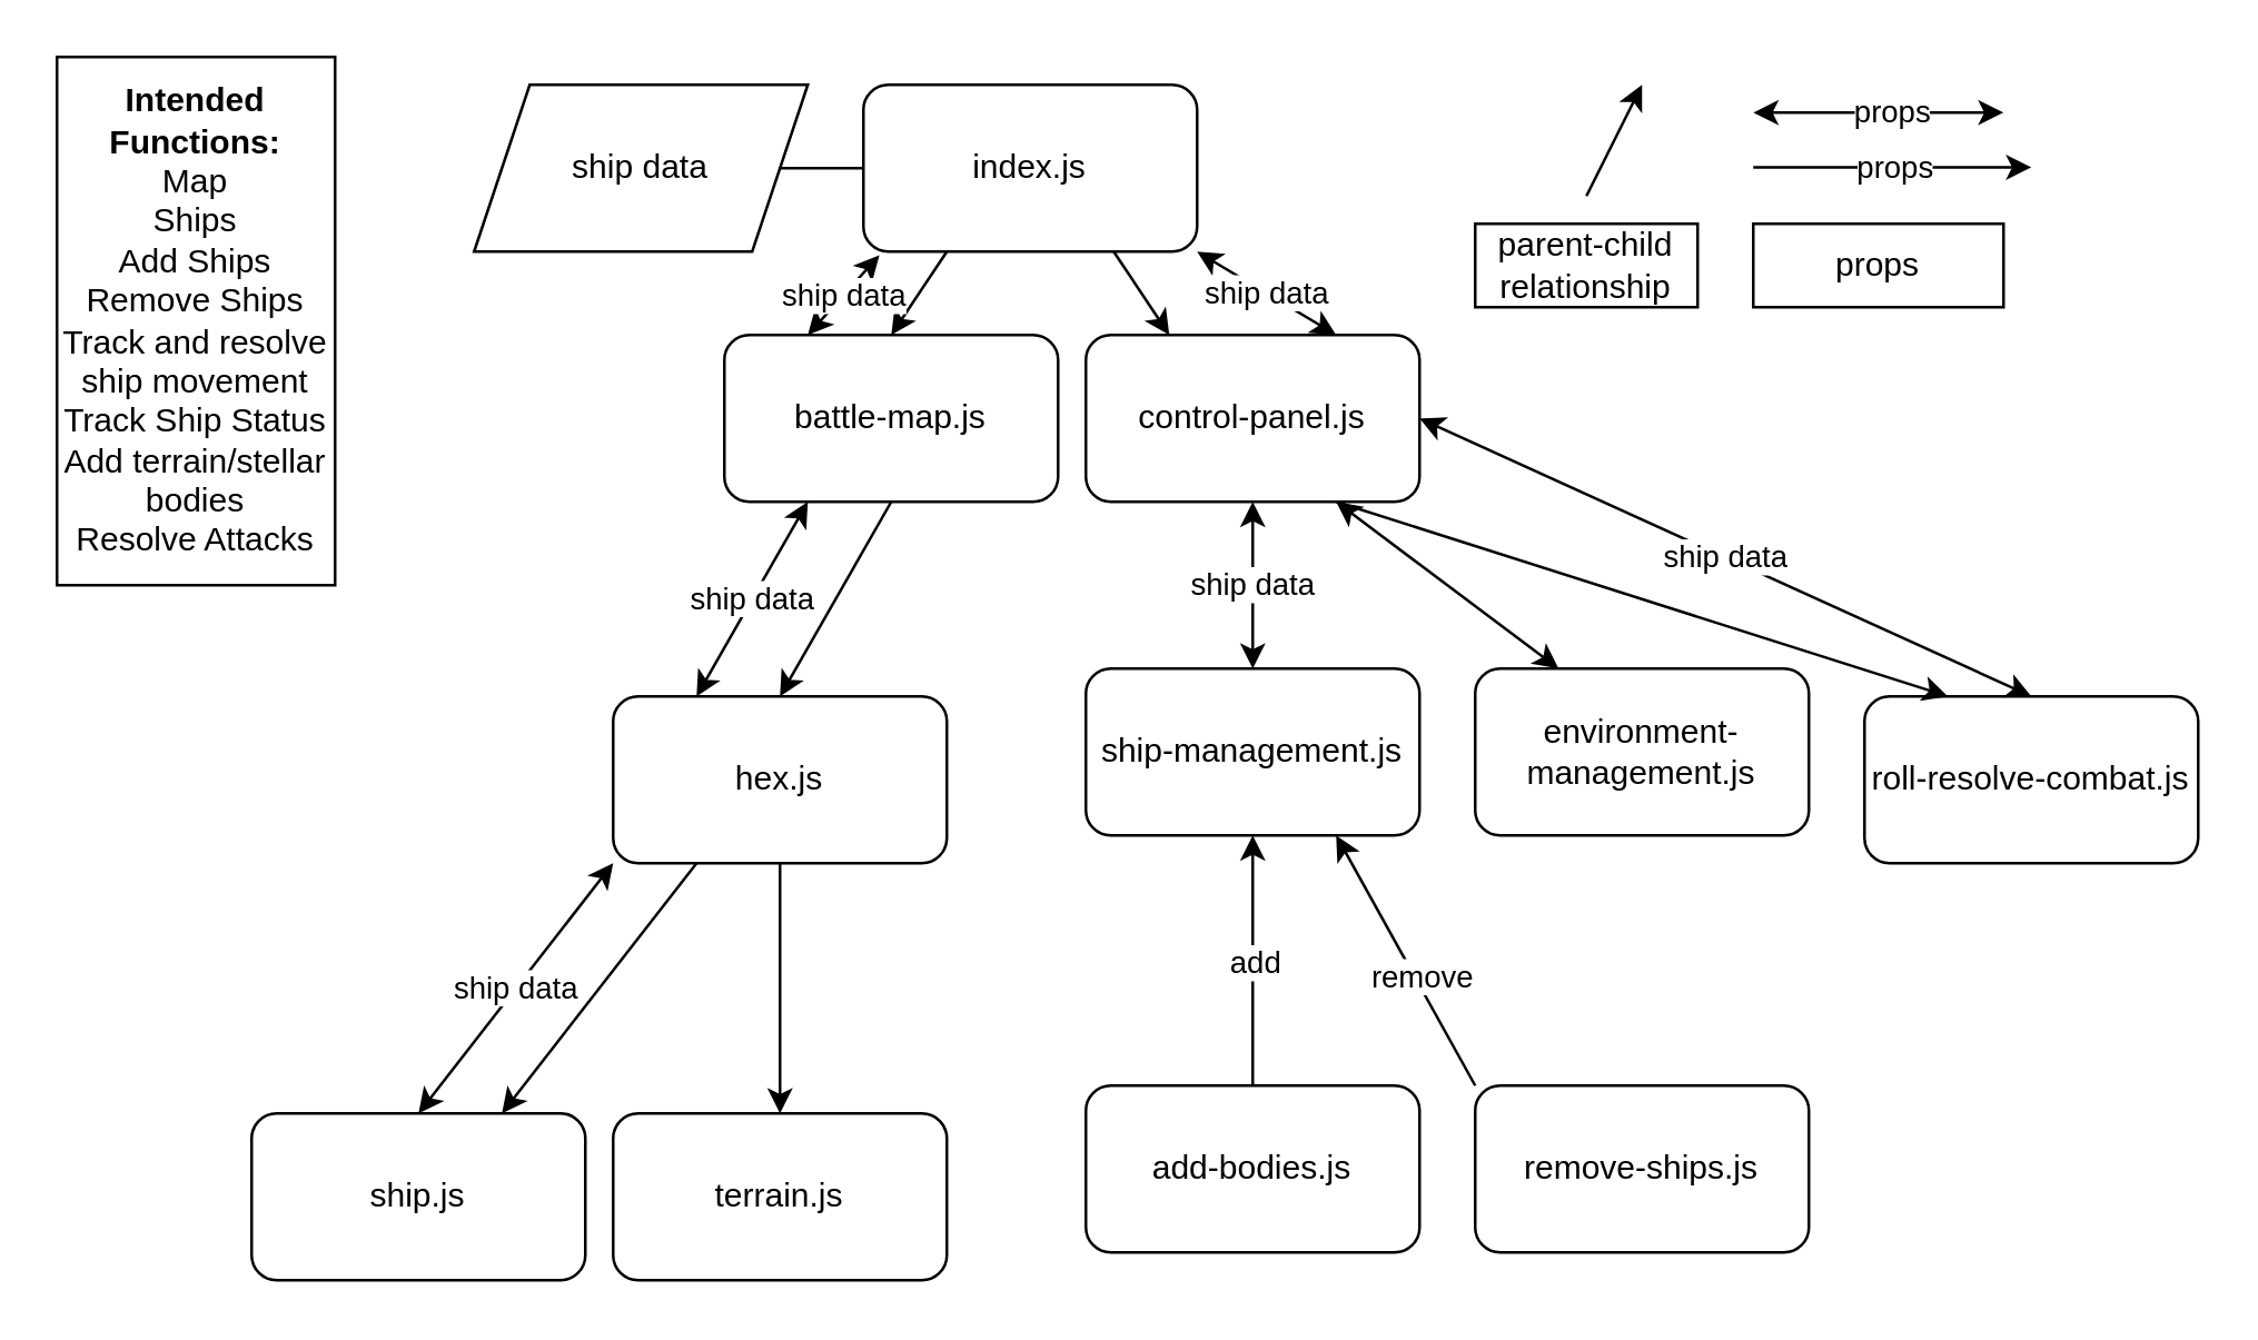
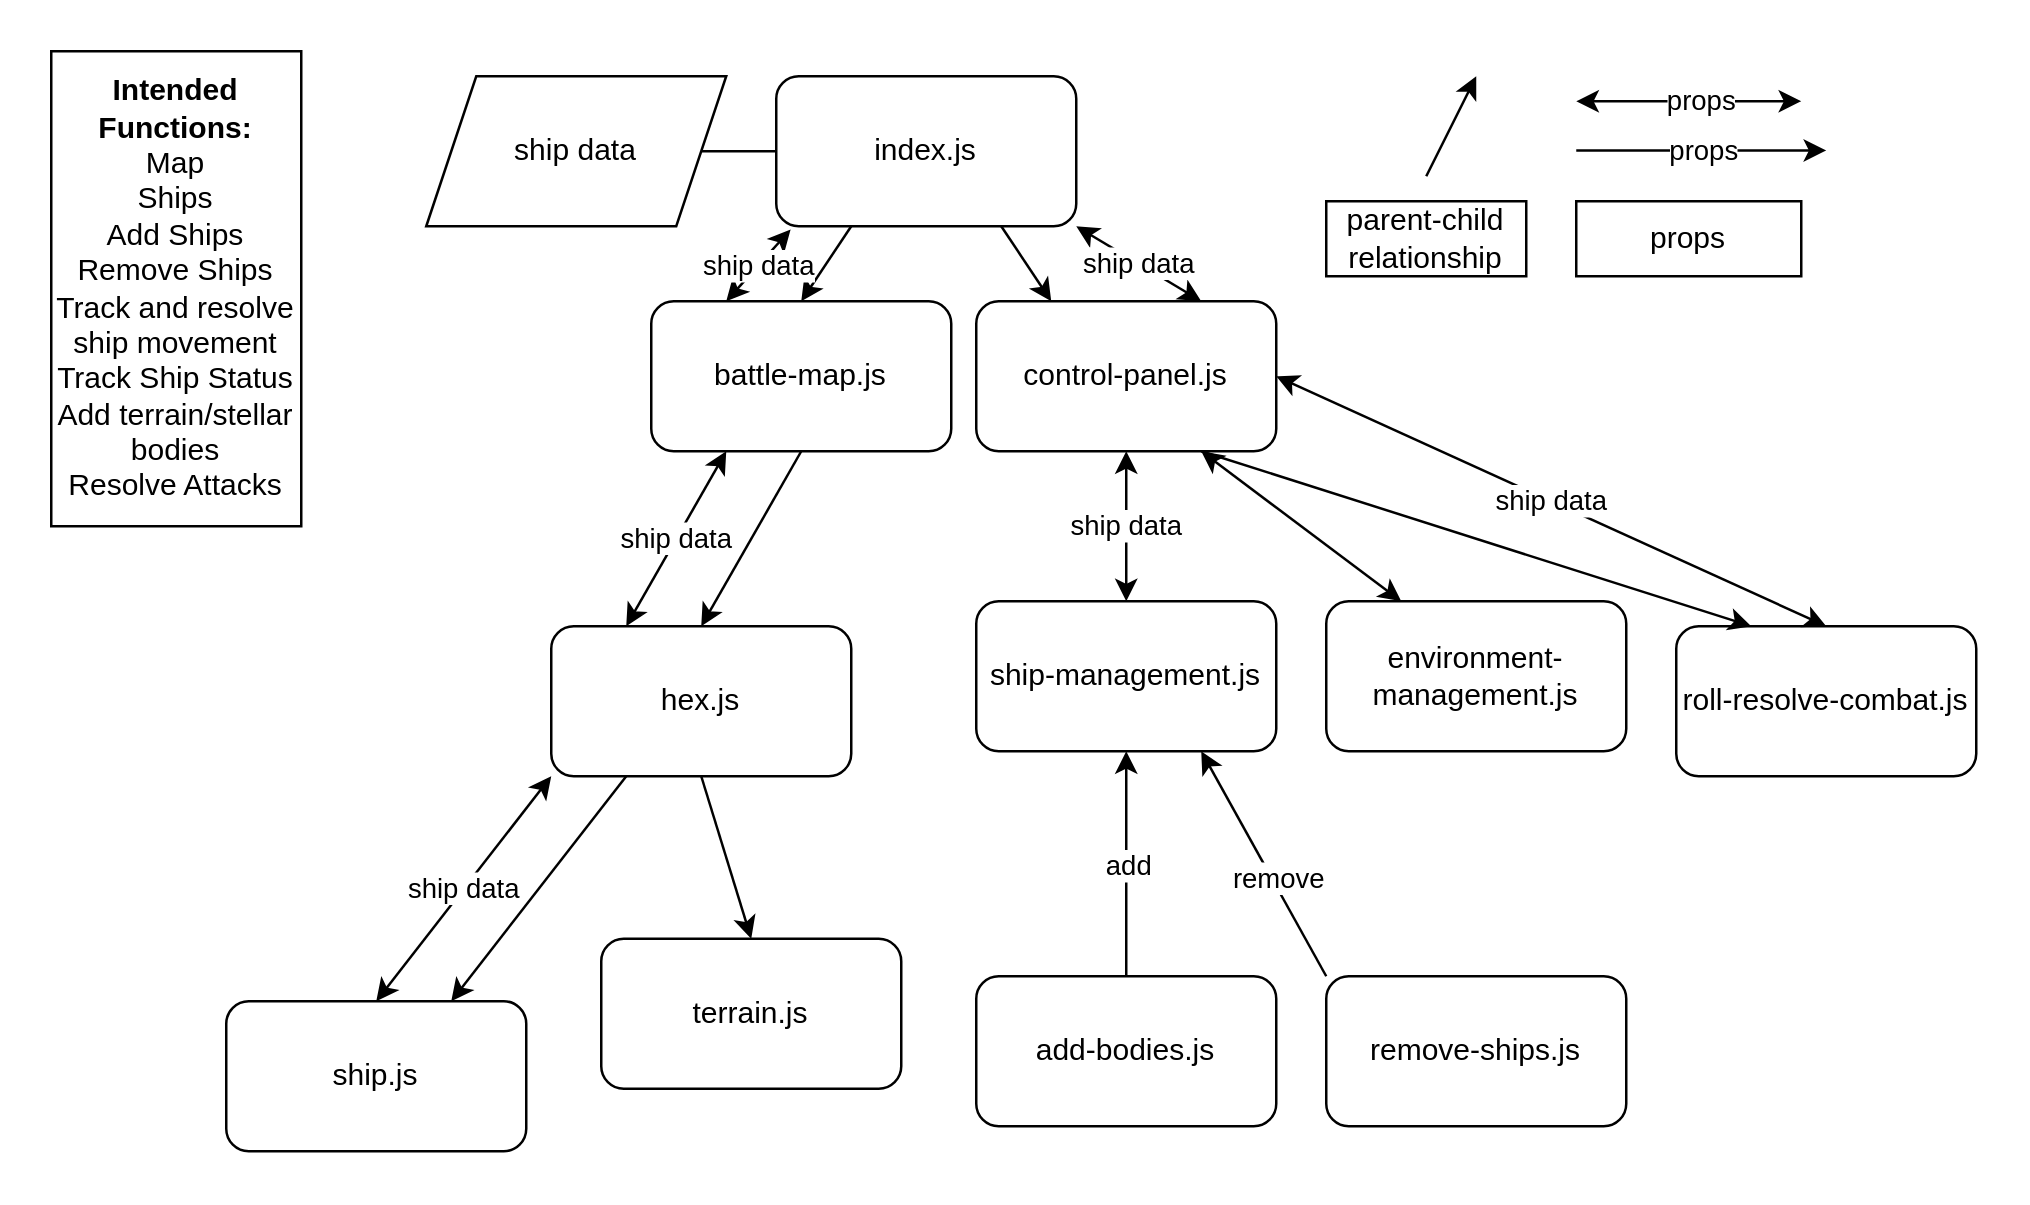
- <mxCell id="7" value="terrain.js" style="rounded=1;whiteSpace=wrap;html=1;" parent="1" vertex="1"><mxGeometry x="220" y="400" width="120" height="60" as="geometry" /></mxCell>
+ <mxCell id="7" value="terrain.js" style="rounded=1;whiteSpace=wrap;html=1;" parent="1" vertex="1"><mxGeometry x="240" y="375" width="120" height="60" as="geometry" /></mxCell>
